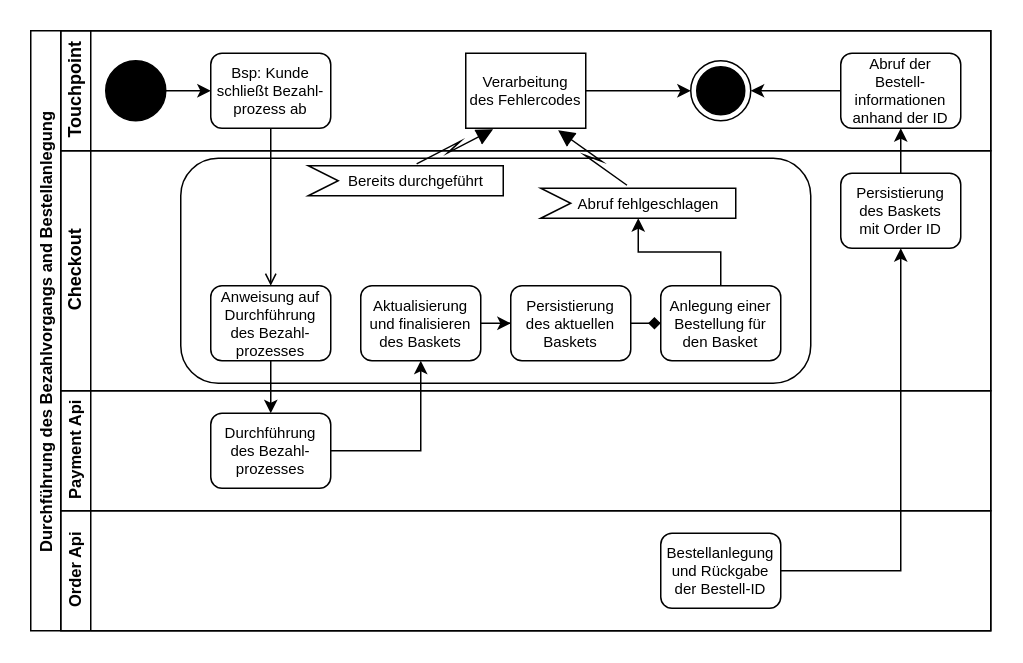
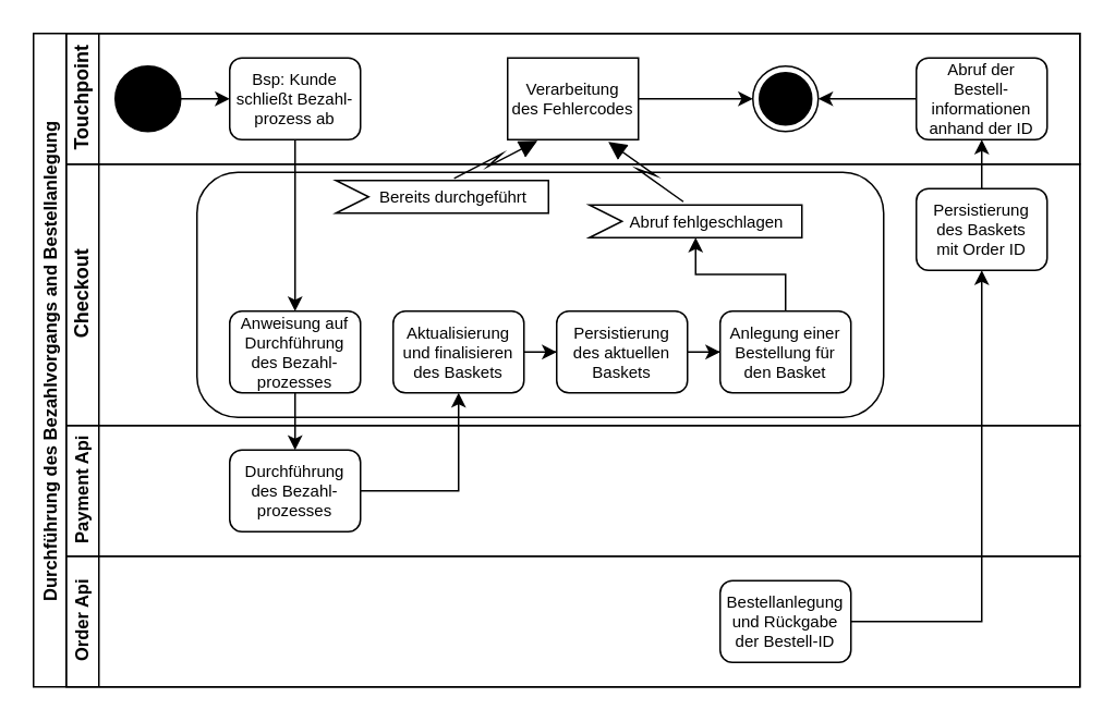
- <mxCell id="12" style="edgeStyle=orthogonalEdgeStyle;rounded=0;orthogonalLoop=1;jettySize=auto;html=1;fontSize=10;fontColor=#000000;strokeColor=#000000;endArrow=open;" parent="2" source="6" target="17" edge="1"><mxGeometry relative="1" as="geometry"><mxPoint x="160" y="100" as="targetPoint" /></mxGeometry></mxCell>
+ <mxCell id="12" style="edgeStyle=orthogonalEdgeStyle;rounded=0;orthogonalLoop=1;jettySize=auto;html=1;fontSize=10;fontColor=#000000;strokeColor=#000000;" parent="2" source="6" target="17" edge="1"><mxGeometry relative="1" as="geometry"><mxPoint x="160" y="100" as="targetPoint" /></mxGeometry></mxCell>
- <mxCell id="18" style="edgeStyle=orthogonalEdgeStyle;rounded=0;orthogonalLoop=1;jettySize=auto;html=1;fontSize=11;fontColor=#000000;strokeColor=#000000;endArrow=diamond;" parent="13" source="19" target="20" edge="1"><mxGeometry relative="1" as="geometry" /></mxCell>
+ <mxCell id="18" style="edgeStyle=orthogonalEdgeStyle;rounded=0;orthogonalLoop=1;jettySize=auto;html=1;fontSize=11;fontColor=#000000;strokeColor=#000000;" parent="13" source="19" target="20" edge="1"><mxGeometry relative="1" as="geometry" /></mxCell>
